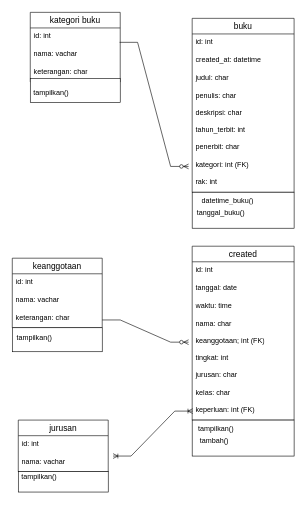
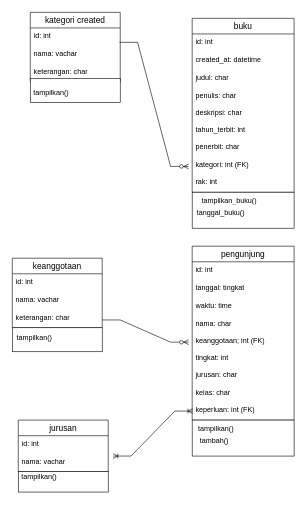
- <mxCell id="2" value="kategori buku" style="swimlane;fontStyle=0;childLayout=stackLayout;horizontal=1;startSize=26;horizontalStack=0;resizeParent=1;resizeParentMax=0;resizeLast=0;collapsible=1;marginBottom=0;align=center;fontSize=14;" vertex="1" parent="1"><mxGeometry x="50" y="20" width="150" height="116" as="geometry" /></mxCell>
+ <mxCell id="2" value="kategori created" style="swimlane;fontStyle=0;childLayout=stackLayout;horizontal=1;startSize=26;horizontalStack=0;resizeParent=1;resizeParentMax=0;resizeLast=0;collapsible=1;marginBottom=0;align=center;fontSize=14;" vertex="1" parent="1"><mxGeometry x="50" y="20" width="150" height="116" as="geometry" /></mxCell>
- <mxCell id="19" value="datetime_buku()" style="text;strokeColor=none;fillColor=none;spacingLeft=4;spacingRight=4;overflow=hidden;rotatable=0;points=[[0,0.5],[1,0.5]];portConstraint=eastwest;fontSize=12;whiteSpace=wrap;html=1;" vertex="1" parent="1"><mxGeometry x="330" y="320" width="140" height="30" as="geometry" /></mxCell>
+ <mxCell id="19" value="tampilkan_buku()" style="text;strokeColor=none;fillColor=none;spacingLeft=4;spacingRight=4;overflow=hidden;rotatable=0;points=[[0,0.5],[1,0.5]];portConstraint=eastwest;fontSize=12;whiteSpace=wrap;html=1;" vertex="1" parent="1"><mxGeometry x="330" y="320" width="140" height="30" as="geometry" /></mxCell>
- <mxCell id="21" value="created" style="swimlane;fontStyle=0;childLayout=stackLayout;horizontal=1;startSize=26;horizontalStack=0;resizeParent=1;resizeParentMax=0;resizeLast=0;collapsible=1;marginBottom=0;align=center;fontSize=14;" vertex="1" parent="1"><mxGeometry x="320" y="410" width="170" height="290" as="geometry" /></mxCell>
+ <mxCell id="21" value="pengunjung" style="swimlane;fontStyle=0;childLayout=stackLayout;horizontal=1;startSize=26;horizontalStack=0;resizeParent=1;resizeParentMax=0;resizeLast=0;collapsible=1;marginBottom=0;align=center;fontSize=14;" vertex="1" parent="1"><mxGeometry x="320" y="410" width="170" height="290" as="geometry" /></mxCell>
- <mxCell id="23" value="tanggal: date" style="text;strokeColor=none;fillColor=none;spacingLeft=4;spacingRight=4;overflow=hidden;rotatable=0;points=[[0,0.5],[1,0.5]];portConstraint=eastwest;fontSize=12;whiteSpace=wrap;html=1;" vertex="1" parent="21"><mxGeometry y="56" width="170" height="30" as="geometry" /></mxCell>
+ <mxCell id="23" value="tanggal: tingkat" style="text;strokeColor=none;fillColor=none;spacingLeft=4;spacingRight=4;overflow=hidden;rotatable=0;points=[[0,0.5],[1,0.5]];portConstraint=eastwest;fontSize=12;whiteSpace=wrap;html=1;" vertex="1" parent="21"><mxGeometry y="56" width="170" height="30" as="geometry" /></mxCell>
